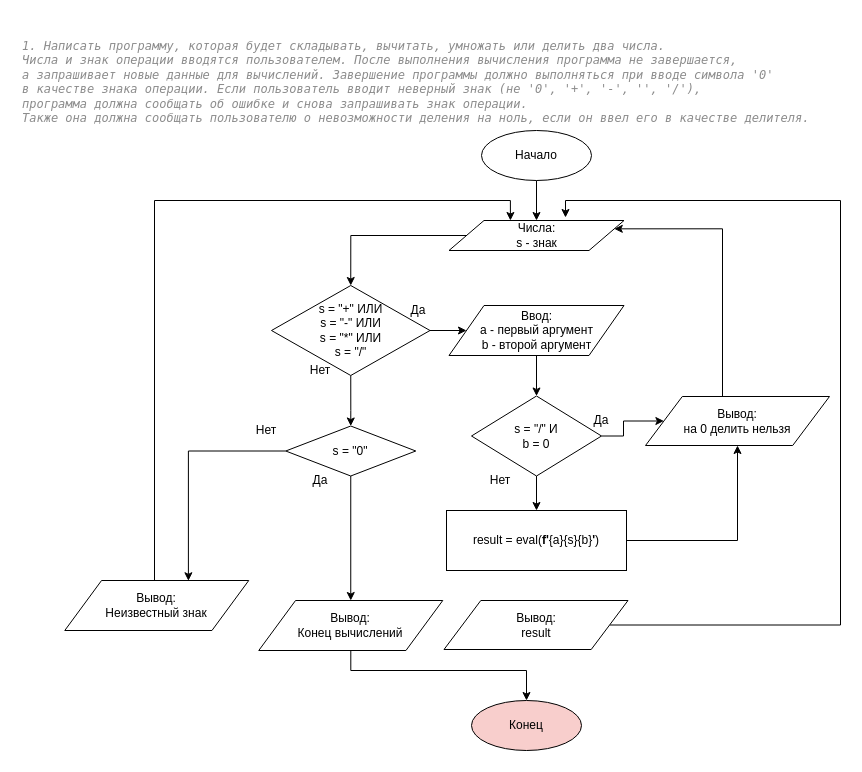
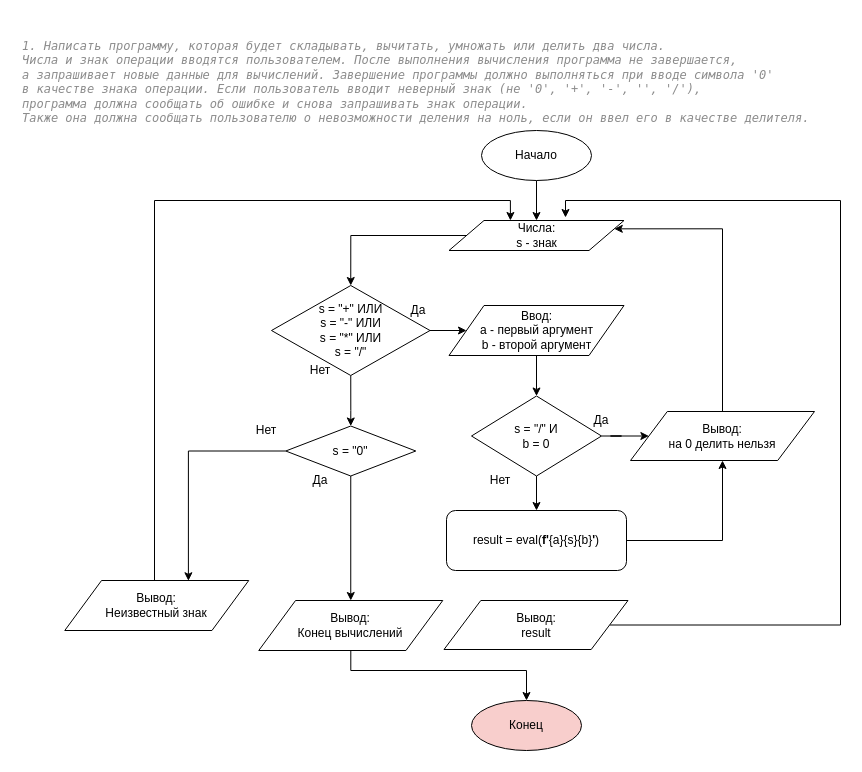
- <mxCell id="15" value="&lt;div&gt;Вывод:&lt;/div&gt;&lt;div&gt;на 0 делить нельзя&lt;br&gt;&lt;/div&gt;" style="shape=parallelogram;perimeter=parallelogramPerimeter;whiteSpace=wrap;html=1;" vertex="1" parent="1"><mxGeometry x="645" y="396" width="184" height="49" as="geometry" /></mxCell>
+ <mxCell id="15" value="&lt;div&gt;Вывод:&lt;/div&gt;&lt;div&gt;на 0 делить нельзя&lt;br&gt;&lt;/div&gt;" style="shape=parallelogram;perimeter=parallelogramPerimeter;whiteSpace=wrap;html=1;" vertex="1" parent="1"><mxGeometry x="630" y="411" width="184" height="49" as="geometry" /></mxCell>
- <mxCell id="13" value="result = eval(&lt;span style=&quot;font-weight: bold&quot;&gt;f'&lt;/span&gt;{a}{s}{b}&lt;span style=&quot;font-weight: bold&quot;&gt;'&lt;/span&gt;)" style="rounded=0;whiteSpace=wrap;html=1;" vertex="1" parent="1"><mxGeometry x="446" y="510" width="180" height="60" as="geometry" /></mxCell>
+ <mxCell id="13" value="result = eval(&lt;span style=&quot;font-weight: bold&quot;&gt;f'&lt;/span&gt;{a}{s}{b}&lt;span style=&quot;font-weight: bold&quot;&gt;'&lt;/span&gt;)" style="whiteSpace=wrap;html=1;rounded=1;" vertex="1" parent="1"><mxGeometry x="446" y="510" width="180" height="60" as="geometry" /></mxCell>
